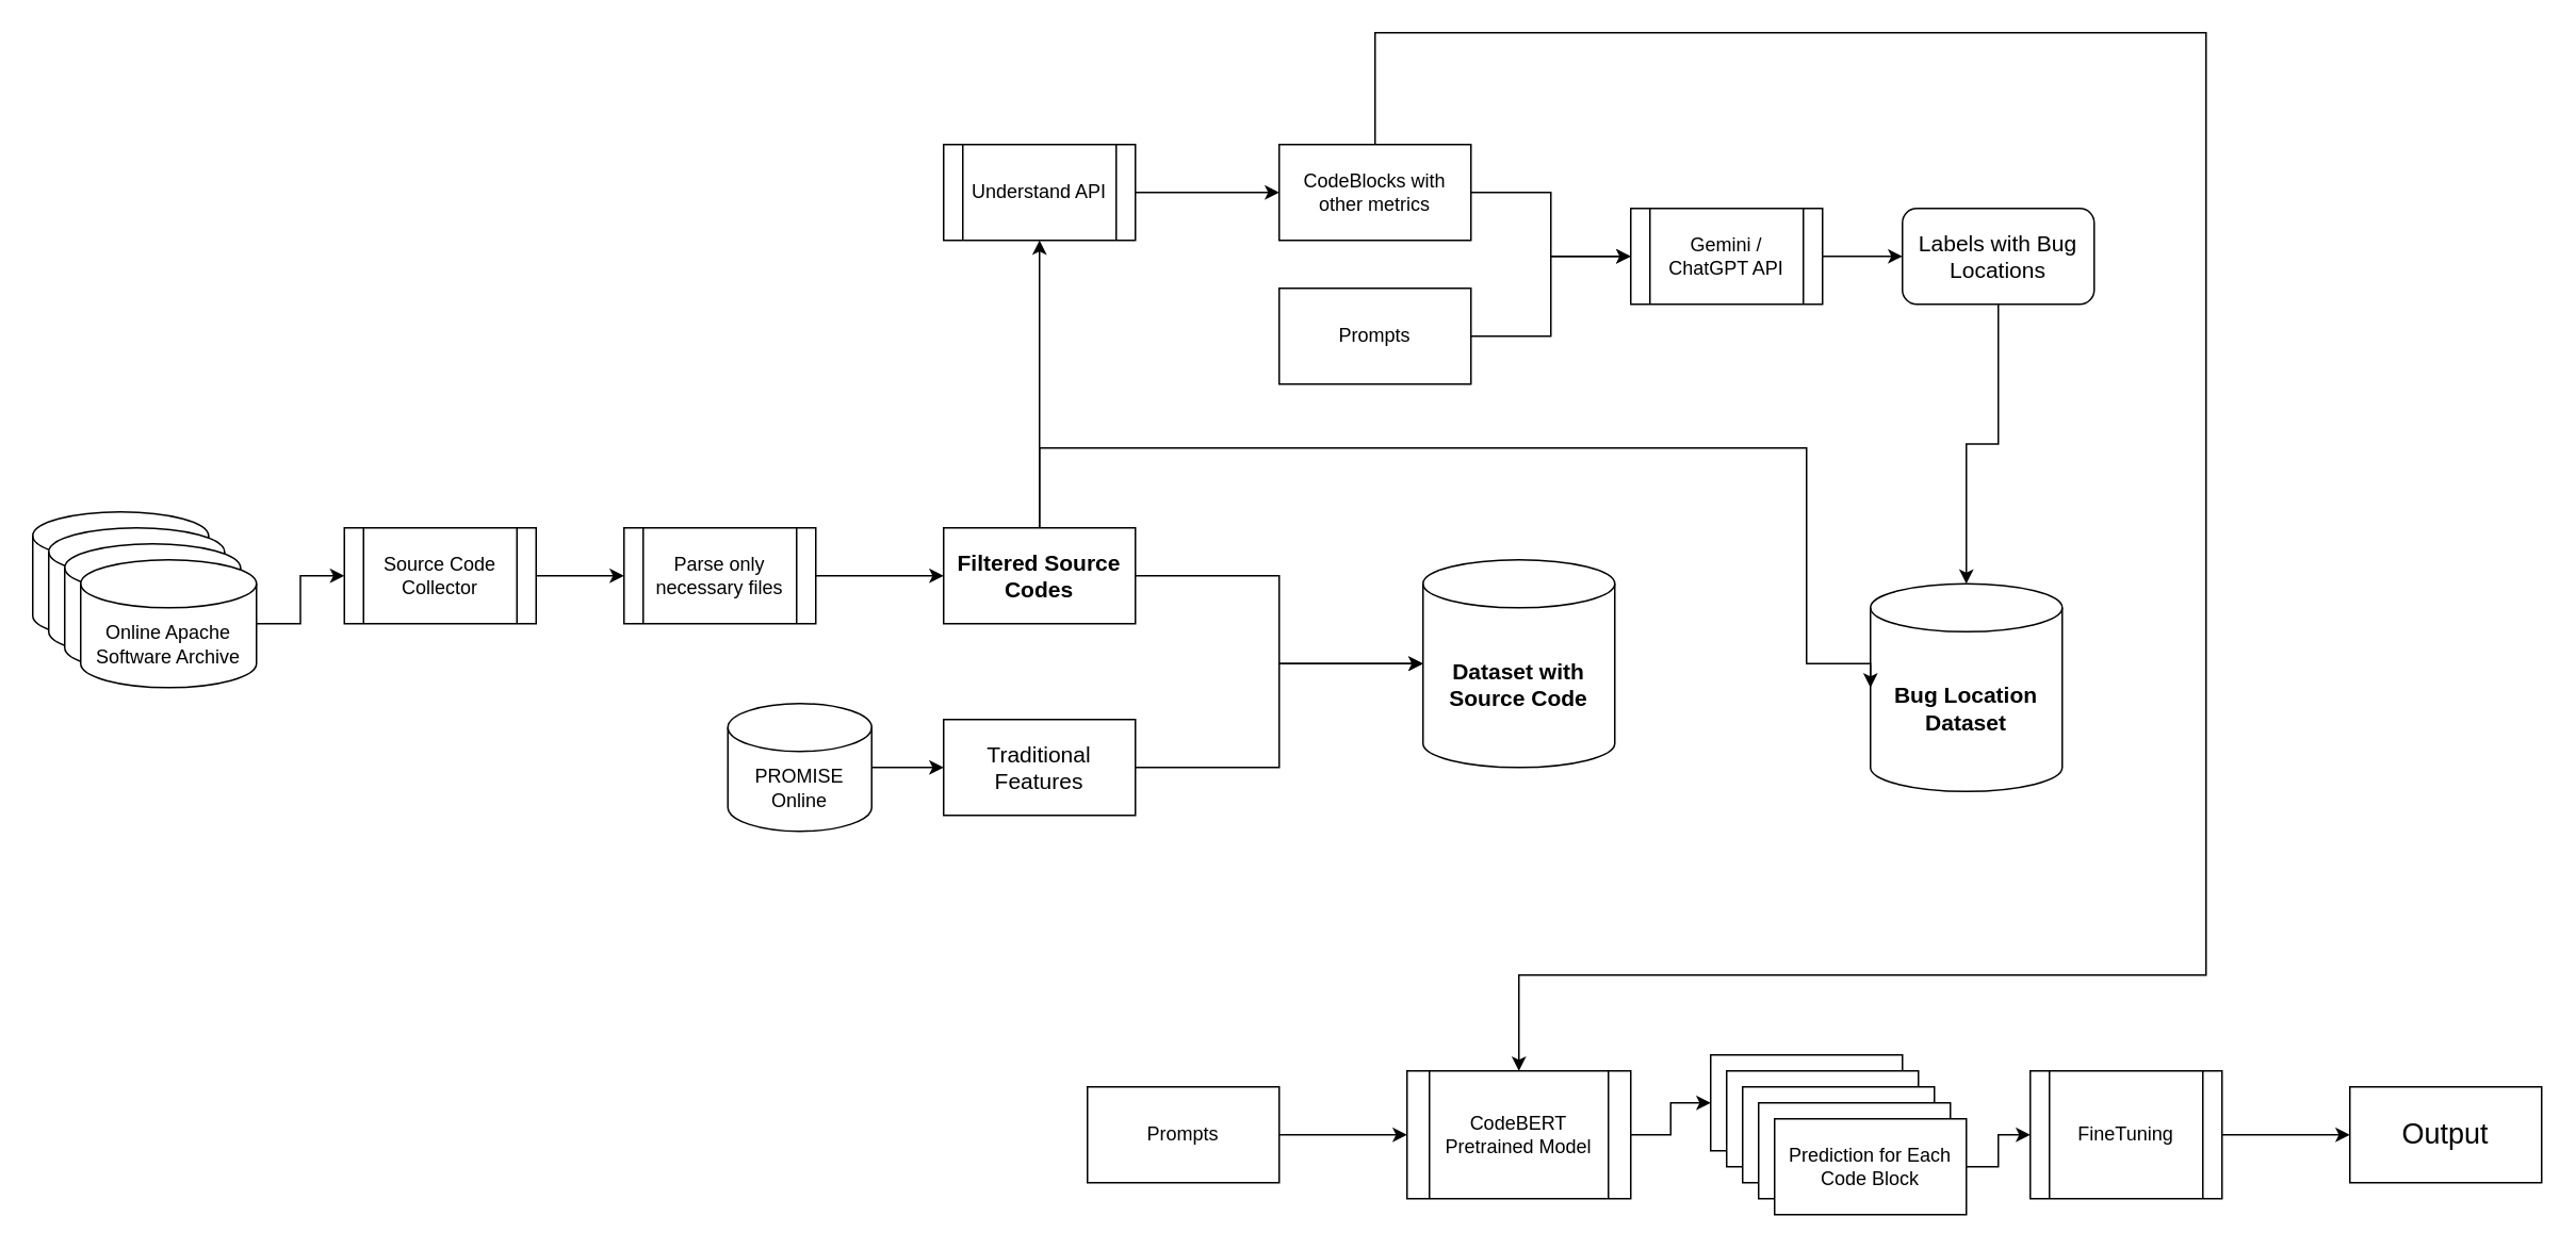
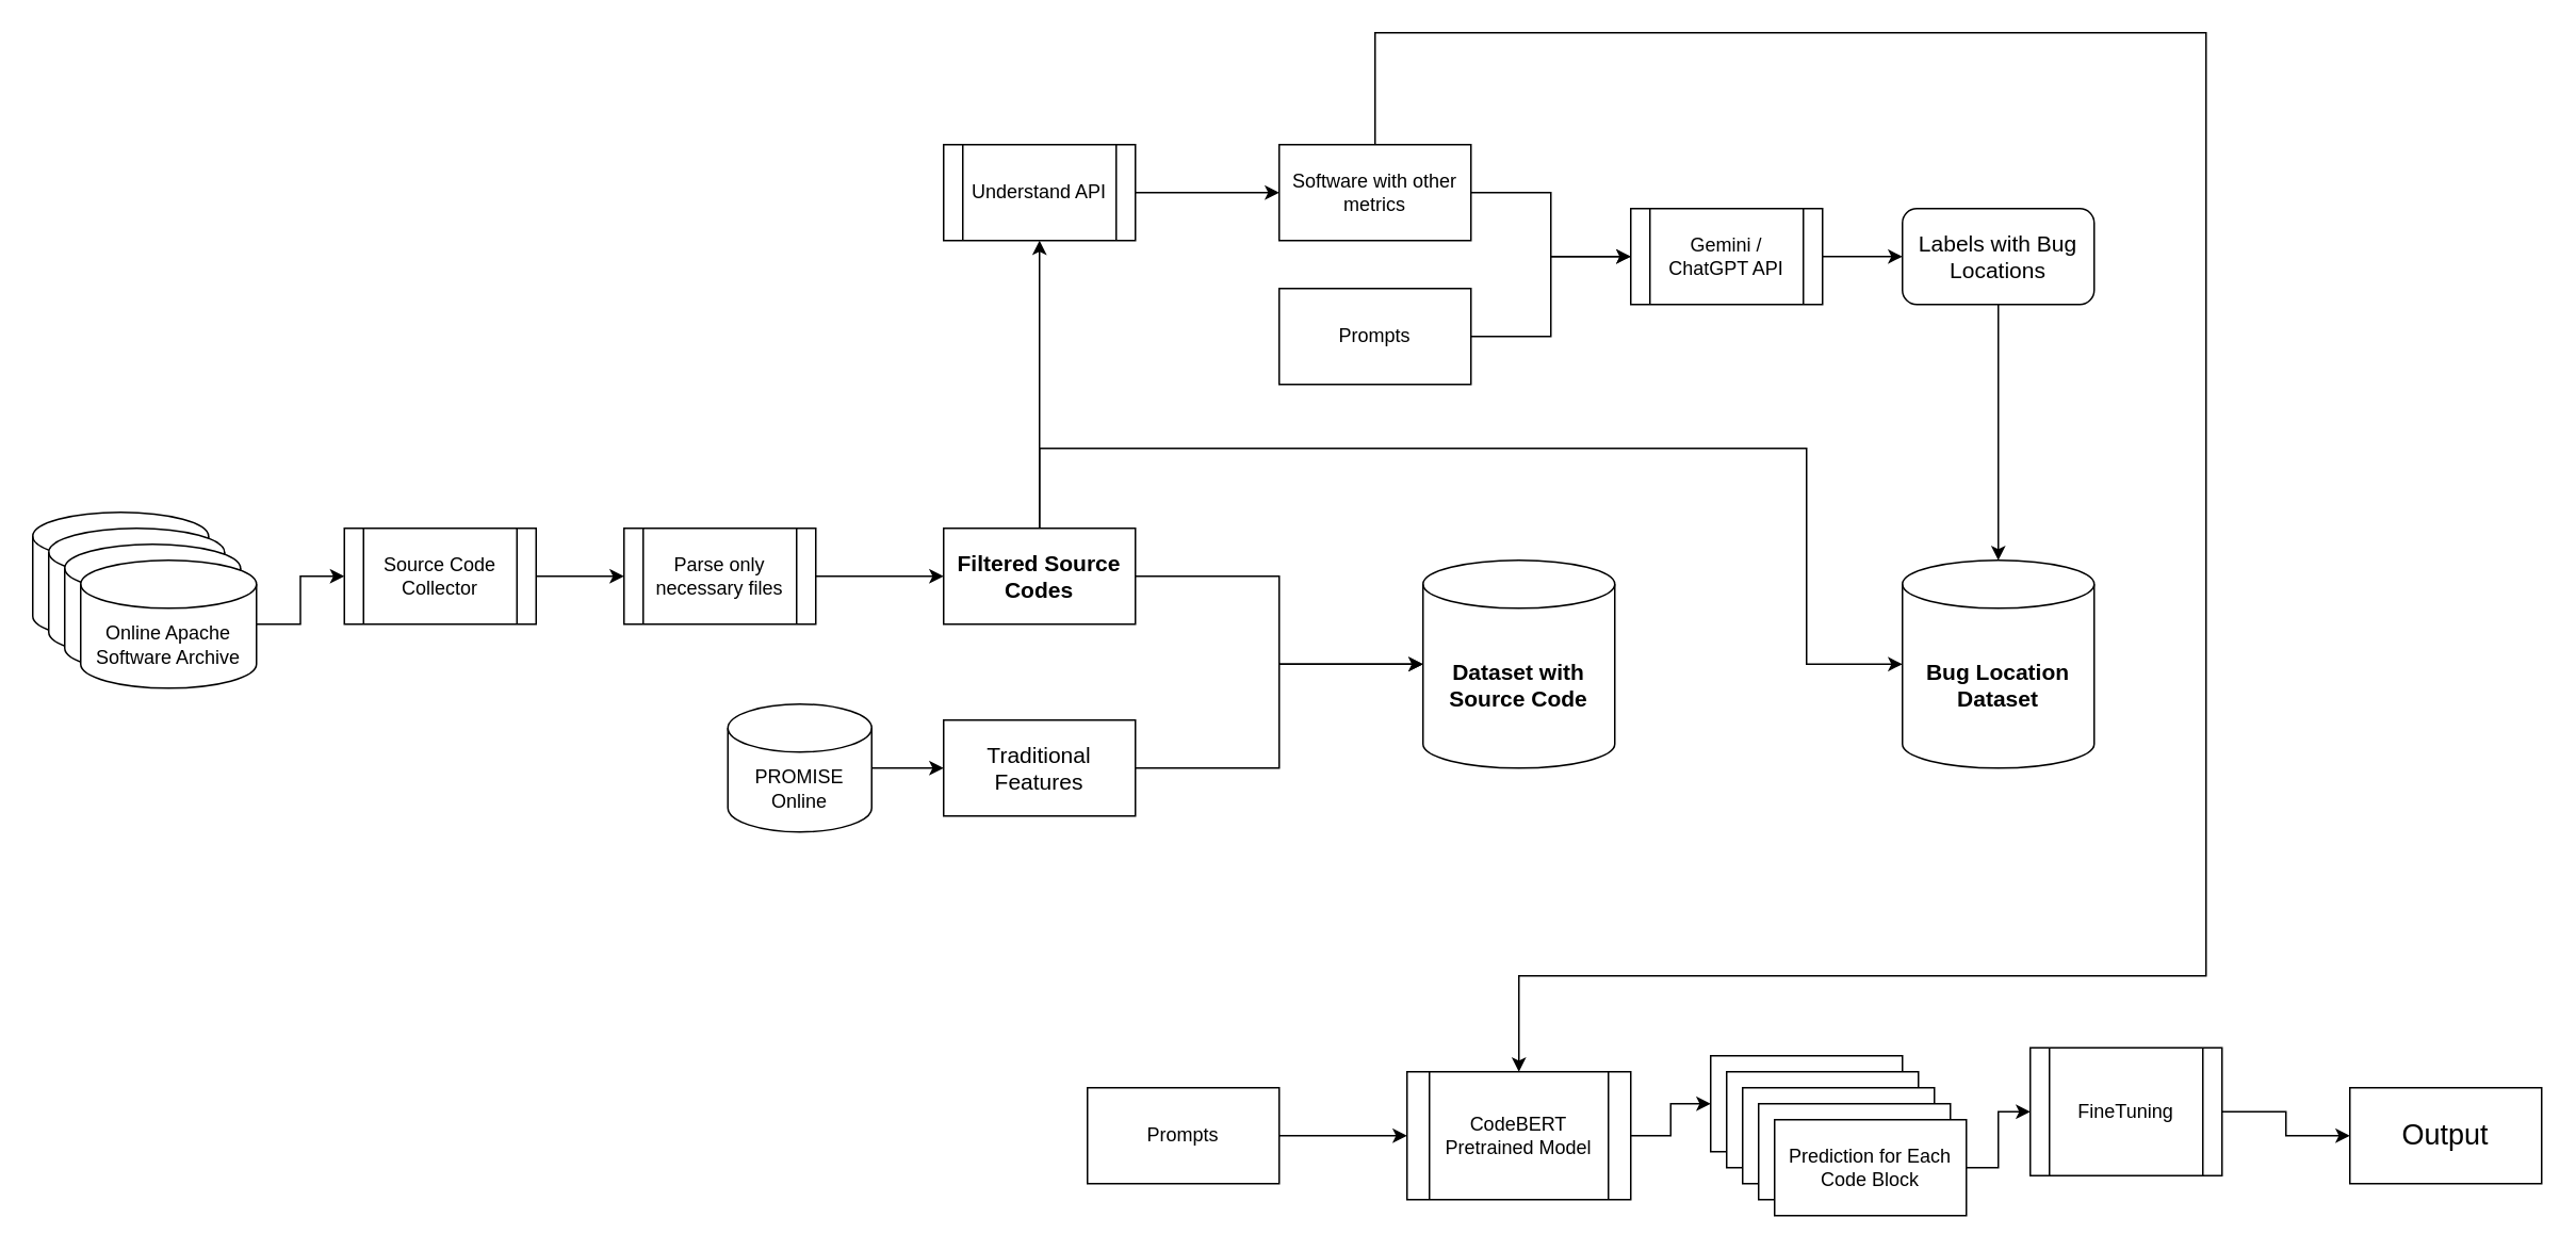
- <mxCell id="24" value="CodeBlocks with other metrics" style="whiteSpace=wrap;html=1;" vertex="1" parent="4"><mxGeometry x="780" y="-40" width="120" height="60" as="geometry" /></mxCell>
+ <mxCell id="24" value="Software with other metrics" style="whiteSpace=wrap;html=1;" vertex="1" parent="4"><mxGeometry x="780" y="-40" width="120" height="60" as="geometry" /></mxCell>
- <mxCell id="29" value="&lt;font style=&quot;font-size: 14px;&quot;&gt;&lt;b&gt;Bug Location Dataset&lt;/b&gt;&lt;/font&gt;" style="shape=cylinder3;whiteSpace=wrap;html=1;boundedLbl=1;backgroundOutline=1;size=15;movable=1;resizable=1;rotatable=1;deletable=1;editable=1;locked=0;connectable=1;" vertex="1" parent="4"><mxGeometry x="1150" y="235" width="120" height="130" as="geometry" /></mxCell>
+ <mxCell id="29" value="&lt;font style=&quot;font-size: 14px;&quot;&gt;&lt;b&gt;Bug Location Dataset&lt;/b&gt;&lt;/font&gt;" style="shape=cylinder3;whiteSpace=wrap;html=1;boundedLbl=1;backgroundOutline=1;size=15;movable=1;resizable=1;rotatable=1;deletable=1;editable=1;locked=0;connectable=1;" vertex="1" parent="4"><mxGeometry x="1170" y="220" width="120" height="130" as="geometry" /></mxCell>
- <mxCell id="41" value="FineTuning" style="shape=process;whiteSpace=wrap;html=1;backgroundOutline=1;" vertex="1" parent="1"><mxGeometry x="1270" y="670" width="120" height="80" as="geometry" /></mxCell>
+ <mxCell id="41" value="FineTuning" style="shape=process;whiteSpace=wrap;html=1;backgroundOutline=1;" vertex="1" parent="1"><mxGeometry x="1270" y="655" width="120" height="80" as="geometry" /></mxCell>
